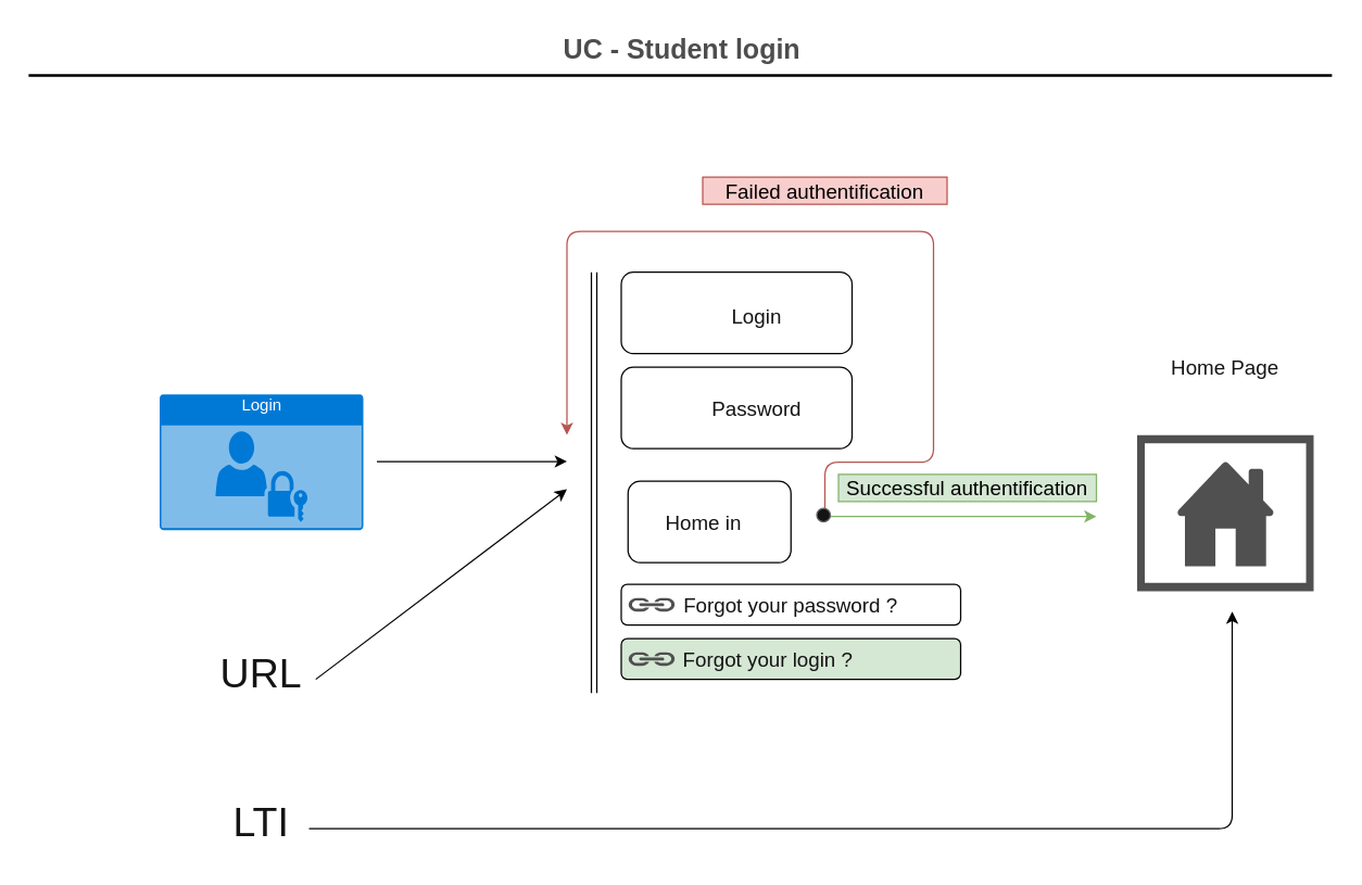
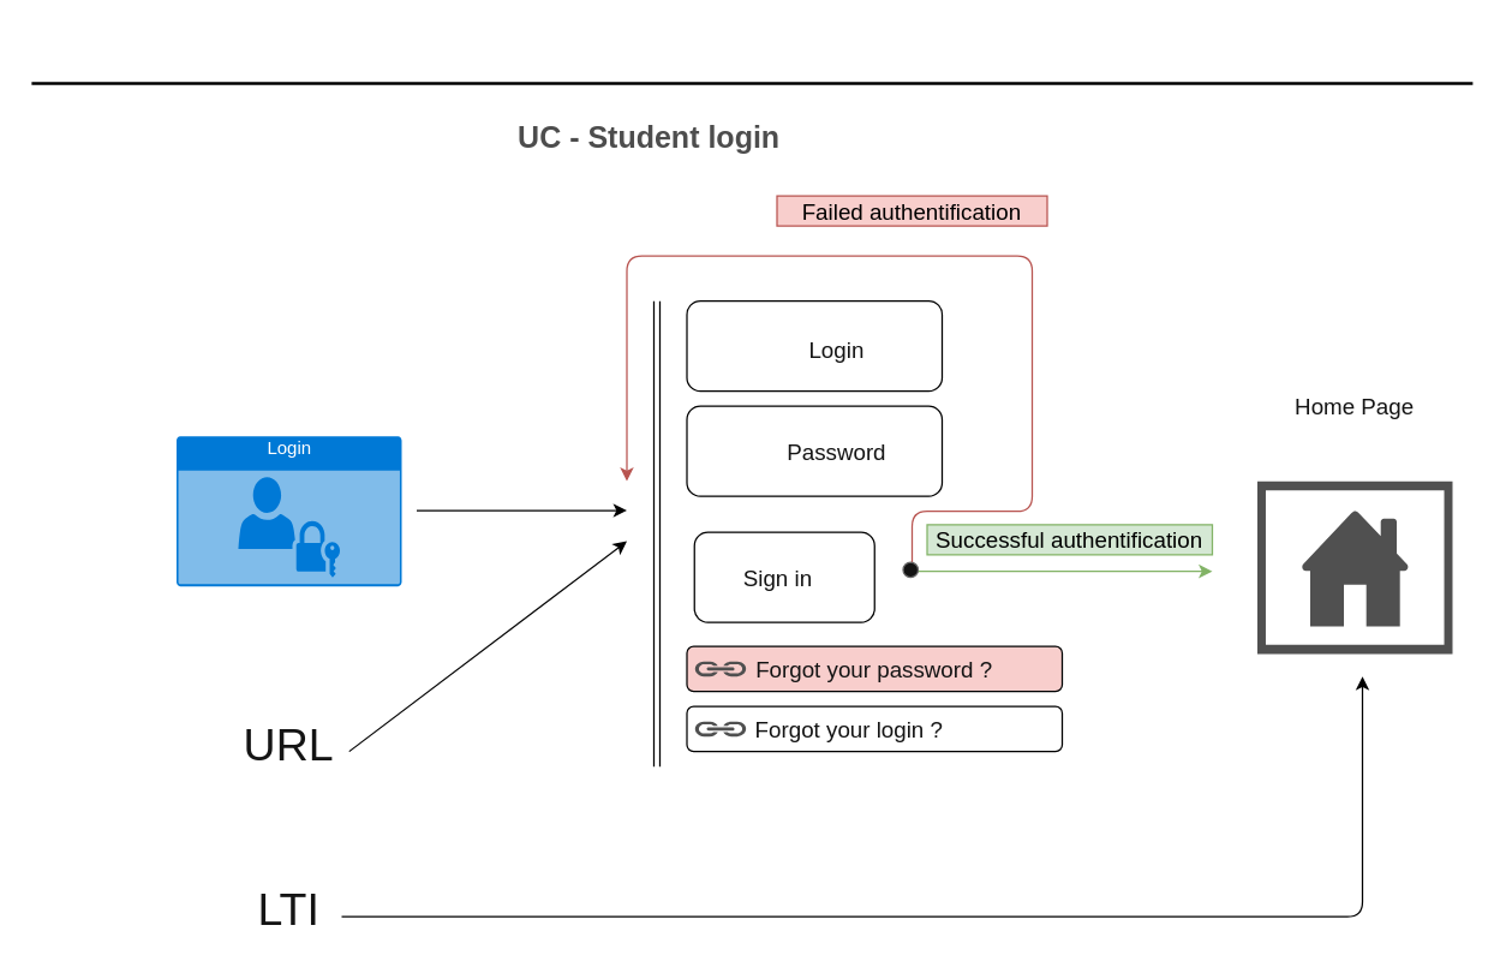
- <mxCell id="4" value="UC - Student login" style="text;html=1;strokeColor=none;fillColor=none;align=center;verticalAlign=middle;whiteSpace=wrap;rounded=0;fontStyle=1;fontSize=20;fontColor=#4D4D4D;" parent="1" vertex="1"><mxGeometry x="106.5" y="20" width="790" height="30" as="geometry" /></mxCell>
+ <mxCell id="4" value="UC - Student login" style="text;html=1;strokeColor=none;fillColor=none;align=center;verticalAlign=middle;whiteSpace=wrap;rounded=0;fontStyle=1;fontSize=20;fontColor=#4D4D4D;" parent="1" vertex="1"><mxGeometry x="36.5" y="75" width="790" height="30" as="geometry" /></mxCell>
- <mxCell id="2" value="Home in&amp;nbsp;&amp;nbsp; " style="rounded=1;whiteSpace=wrap;html=1;fontSize=15;fontColor=#141414;" vertex="1" parent="1"><mxGeometry x="462" y="354" width="120" height="60" as="geometry" /></mxCell>
+ <mxCell id="2" value="Sign in&amp;nbsp;&amp;nbsp; " style="rounded=1;whiteSpace=wrap;html=1;fontSize=15;fontColor=#141414;" vertex="1" parent="1"><mxGeometry x="462" y="354" width="120" height="60" as="geometry" /></mxCell>
- <mxCell id="14" value="Forgot your password ?" style="rounded=1;whiteSpace=wrap;html=1;fontSize=15;fontColor=#141414;" vertex="1" parent="1"><mxGeometry x="457" y="430" width="250" height="30" as="geometry" /></mxCell>
+ <mxCell id="14" value="Forgot your password ?" style="rounded=1;whiteSpace=wrap;html=1;fontSize=15;fontColor=#141414;fillColor=#f8cecc;" vertex="1" parent="1"><mxGeometry x="457" y="430" width="250" height="30" as="geometry" /></mxCell>
- <mxCell id="16" value="Forgot your login ?&amp;nbsp;&amp;nbsp;&amp;nbsp;&amp;nbsp;&amp;nbsp;&amp;nbsp;&amp;nbsp;&amp;nbsp; " style="rounded=1;whiteSpace=wrap;html=1;fontSize=15;fontColor=#141414;fillColor=#d5e8d4;" vertex="1" parent="1"><mxGeometry x="457" y="470" width="250" height="30" as="geometry" /></mxCell>
+ <mxCell id="16" value="Forgot your login ?&amp;nbsp;&amp;nbsp;&amp;nbsp;&amp;nbsp;&amp;nbsp;&amp;nbsp;&amp;nbsp;&amp;nbsp; " style="rounded=1;whiteSpace=wrap;html=1;fontSize=15;fontColor=#141414;" vertex="1" parent="1"><mxGeometry x="457" y="470" width="250" height="30" as="geometry" /></mxCell>
